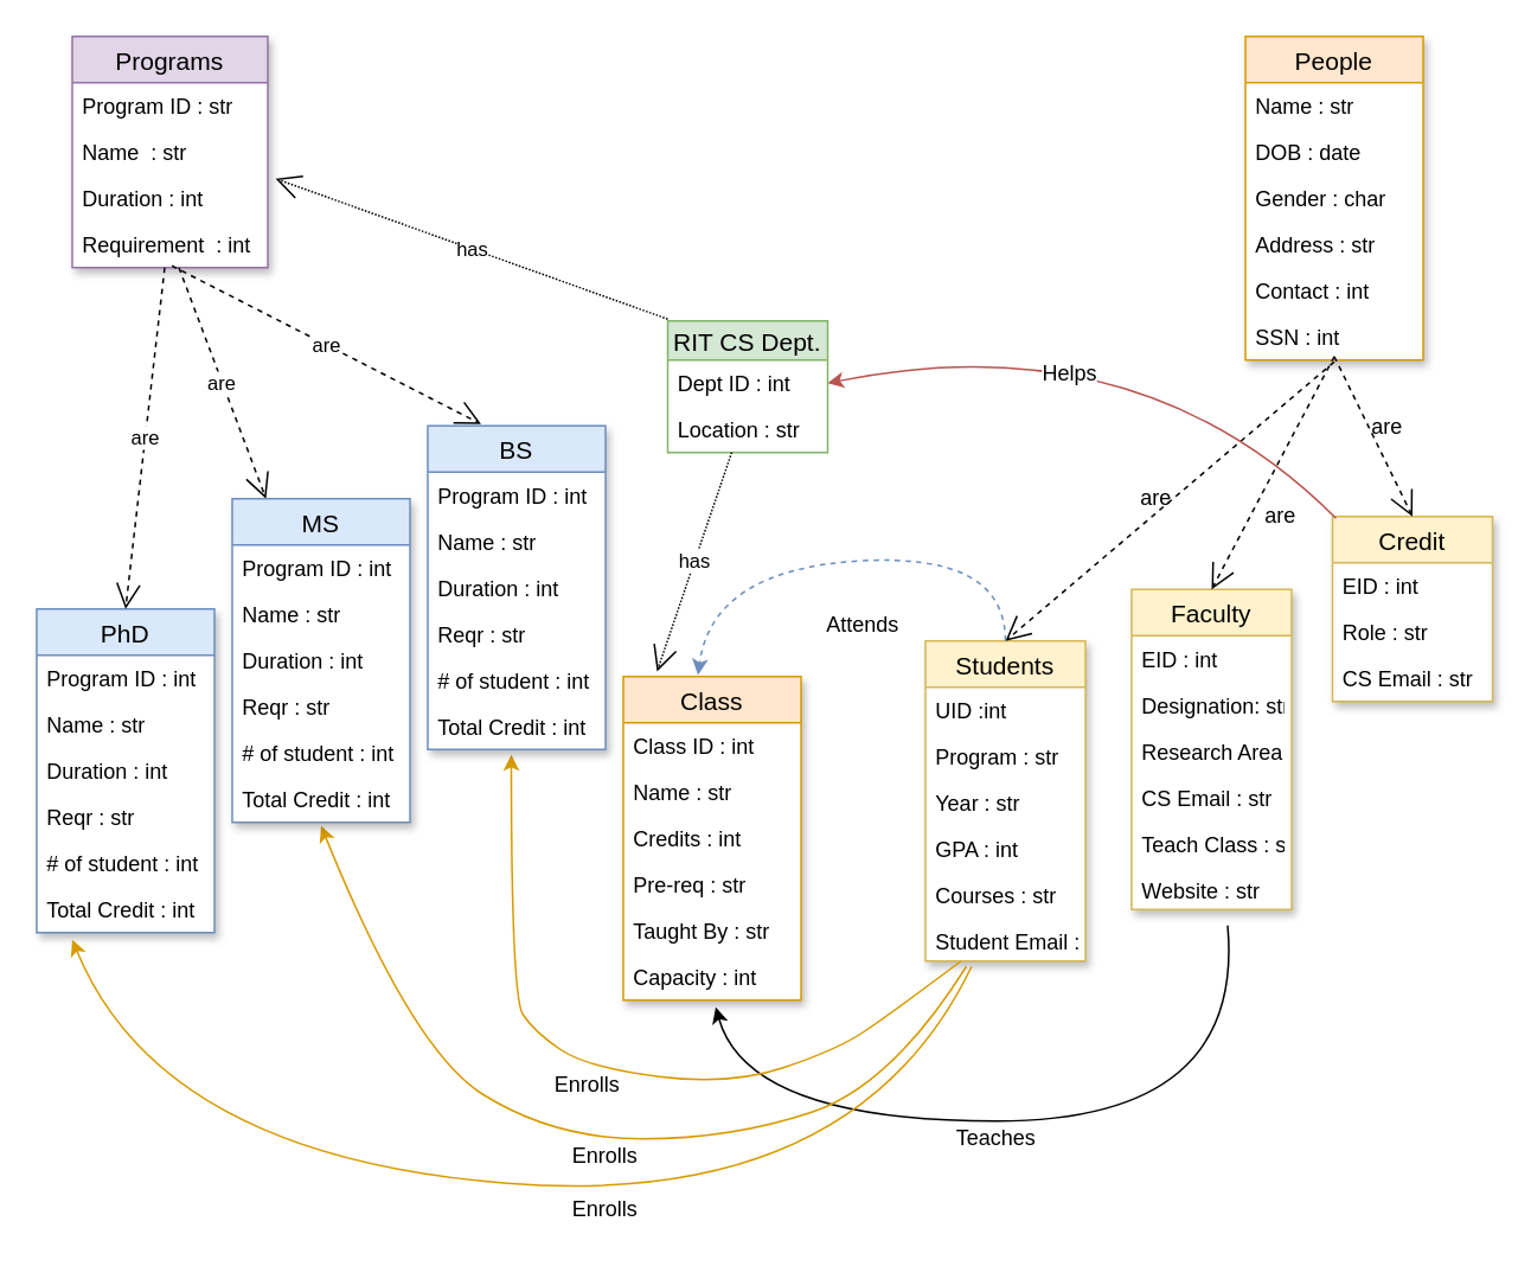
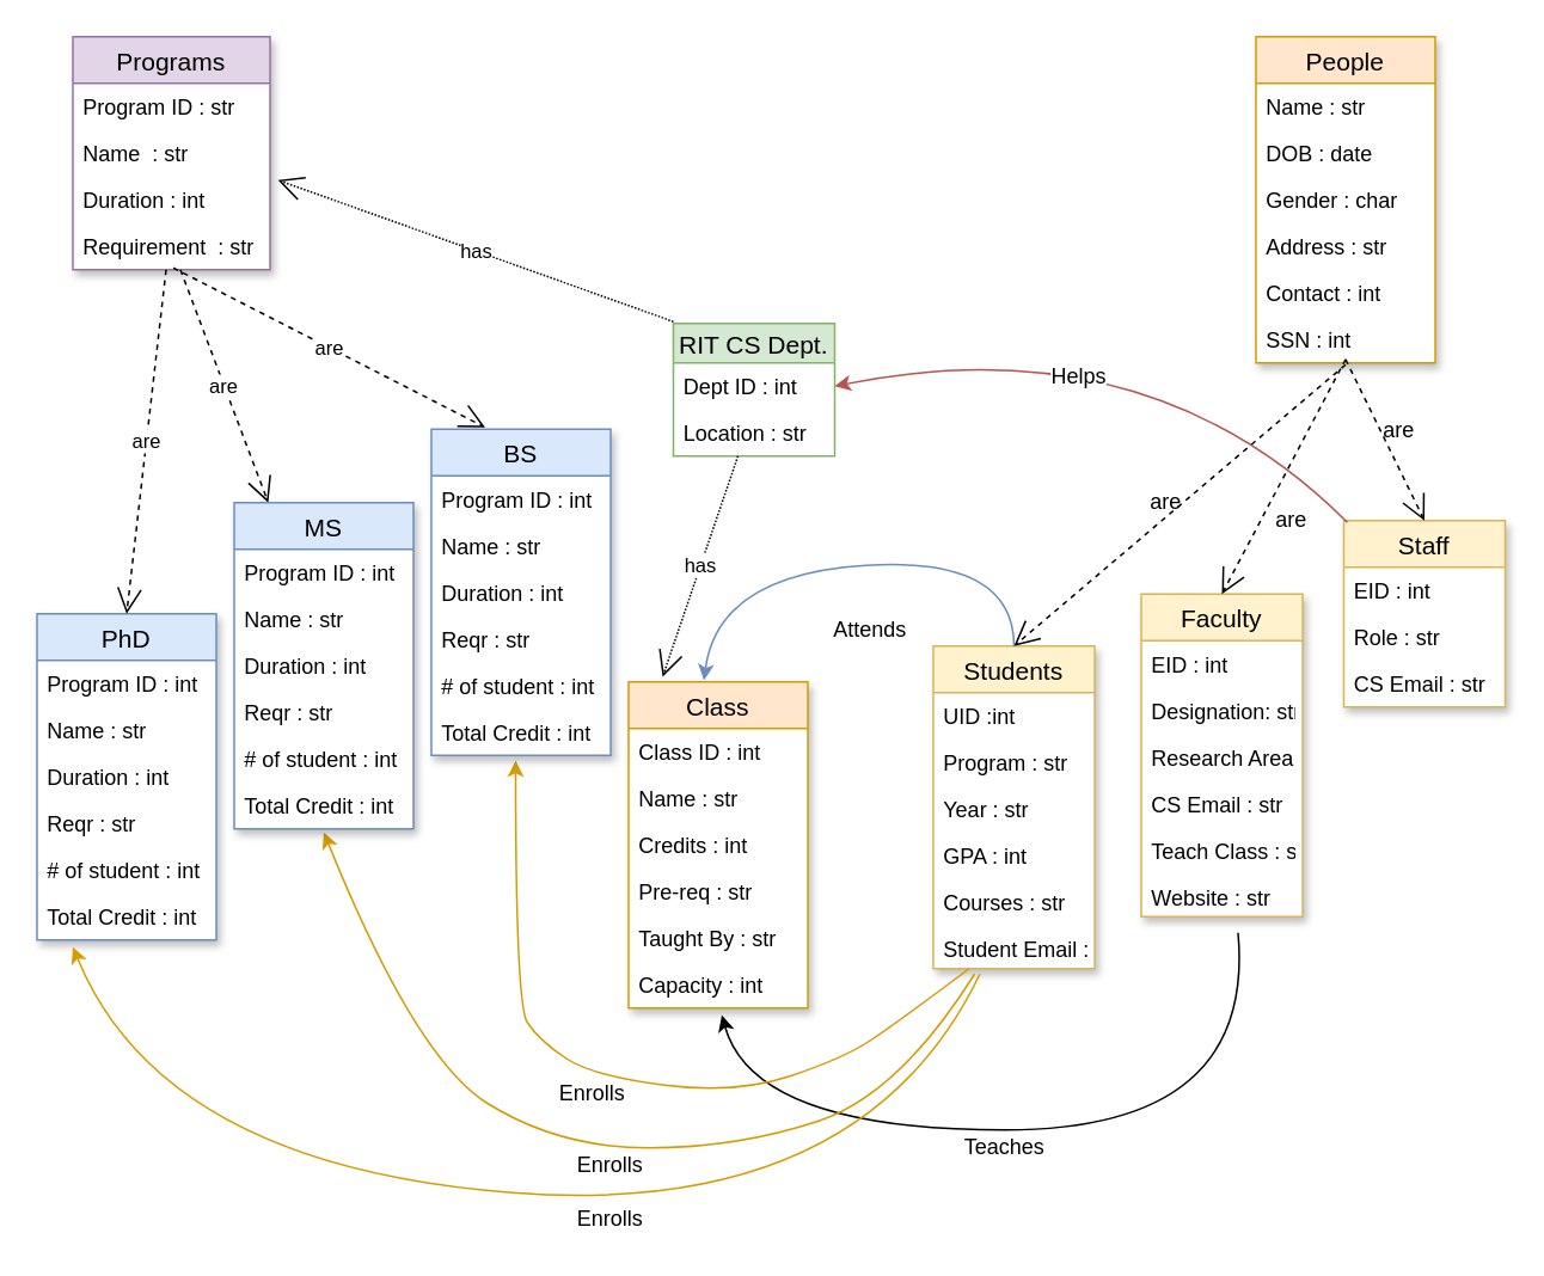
- <mxCell id="16" value="Requirement  : int" style="text;strokeColor=none;fillColor=none;spacingLeft=4;spacingRight=4;overflow=hidden;rotatable=0;points=[[0,0.5],[1,0.5]];portConstraint=eastwest;fontSize=12;" parent="12" vertex="1"><mxGeometry y="104" width="110" height="26" as="geometry" /></mxCell>
+ <mxCell id="16" value="Requirement  : str" style="text;strokeColor=none;fillColor=none;spacingLeft=4;spacingRight=4;overflow=hidden;rotatable=0;points=[[0,0.5],[1,0.5]];portConstraint=eastwest;fontSize=12;" parent="12" vertex="1"><mxGeometry y="104" width="110" height="26" as="geometry" /></mxCell>
- <mxCell id="49" value="Credit" style="swimlane;fontStyle=0;childLayout=stackLayout;horizontal=1;startSize=26;fillColor=#fff2cc;horizontalStack=0;resizeParent=1;resizeParentMax=0;resizeLast=0;collapsible=1;marginBottom=0;swimlaneFillColor=#ffffff;align=center;fontSize=14;shadow=1;strokeColor=#d6b656;" parent="1" vertex="1"><mxGeometry x="749" y="290" width="90" height="104" as="geometry" /></mxCell>
+ <mxCell id="49" value="Staff" style="swimlane;fontStyle=0;childLayout=stackLayout;horizontal=1;startSize=26;fillColor=#fff2cc;horizontalStack=0;resizeParent=1;resizeParentMax=0;resizeLast=0;collapsible=1;marginBottom=0;swimlaneFillColor=#ffffff;align=center;fontSize=14;shadow=1;strokeColor=#d6b656;" parent="1" vertex="1"><mxGeometry x="749" y="290" width="90" height="104" as="geometry" /></mxCell>
- <mxCell id="58" value="" style="curved=1;endArrow=classic;html=1;exitX=0.5;exitY=0;exitDx=0;exitDy=0;entryX=0.42;entryY=-0.005;entryDx=0;entryDy=0;entryPerimeter=0;fillColor=#dae8fc;strokeColor=#6c8ebf;dashed=1;" parent="1" source="35" target="18" edge="1"><mxGeometry width="50" height="50" relative="1" as="geometry"><mxPoint x="458.32" y="271.78" as="sourcePoint" /><mxPoint x="560" y="310" as="targetPoint" /><Array as="points"><mxPoint x="565" y="310" /><mxPoint x="400" y="320" /></Array></mxGeometry></mxCell>
+ <mxCell id="58" value="" style="curved=1;endArrow=classic;html=1;exitX=0.5;exitY=0;exitDx=0;exitDy=0;entryX=0.42;entryY=-0.005;entryDx=0;entryDy=0;entryPerimeter=0;fillColor=#dae8fc;strokeColor=#6c8ebf;" parent="1" source="35" target="18" edge="1"><mxGeometry width="50" height="50" relative="1" as="geometry"><mxPoint x="458.32" y="271.78" as="sourcePoint" /><mxPoint x="560" y="310" as="targetPoint" /><Array as="points"><mxPoint x="565" y="310" /><mxPoint x="400" y="320" /></Array></mxGeometry></mxCell>
